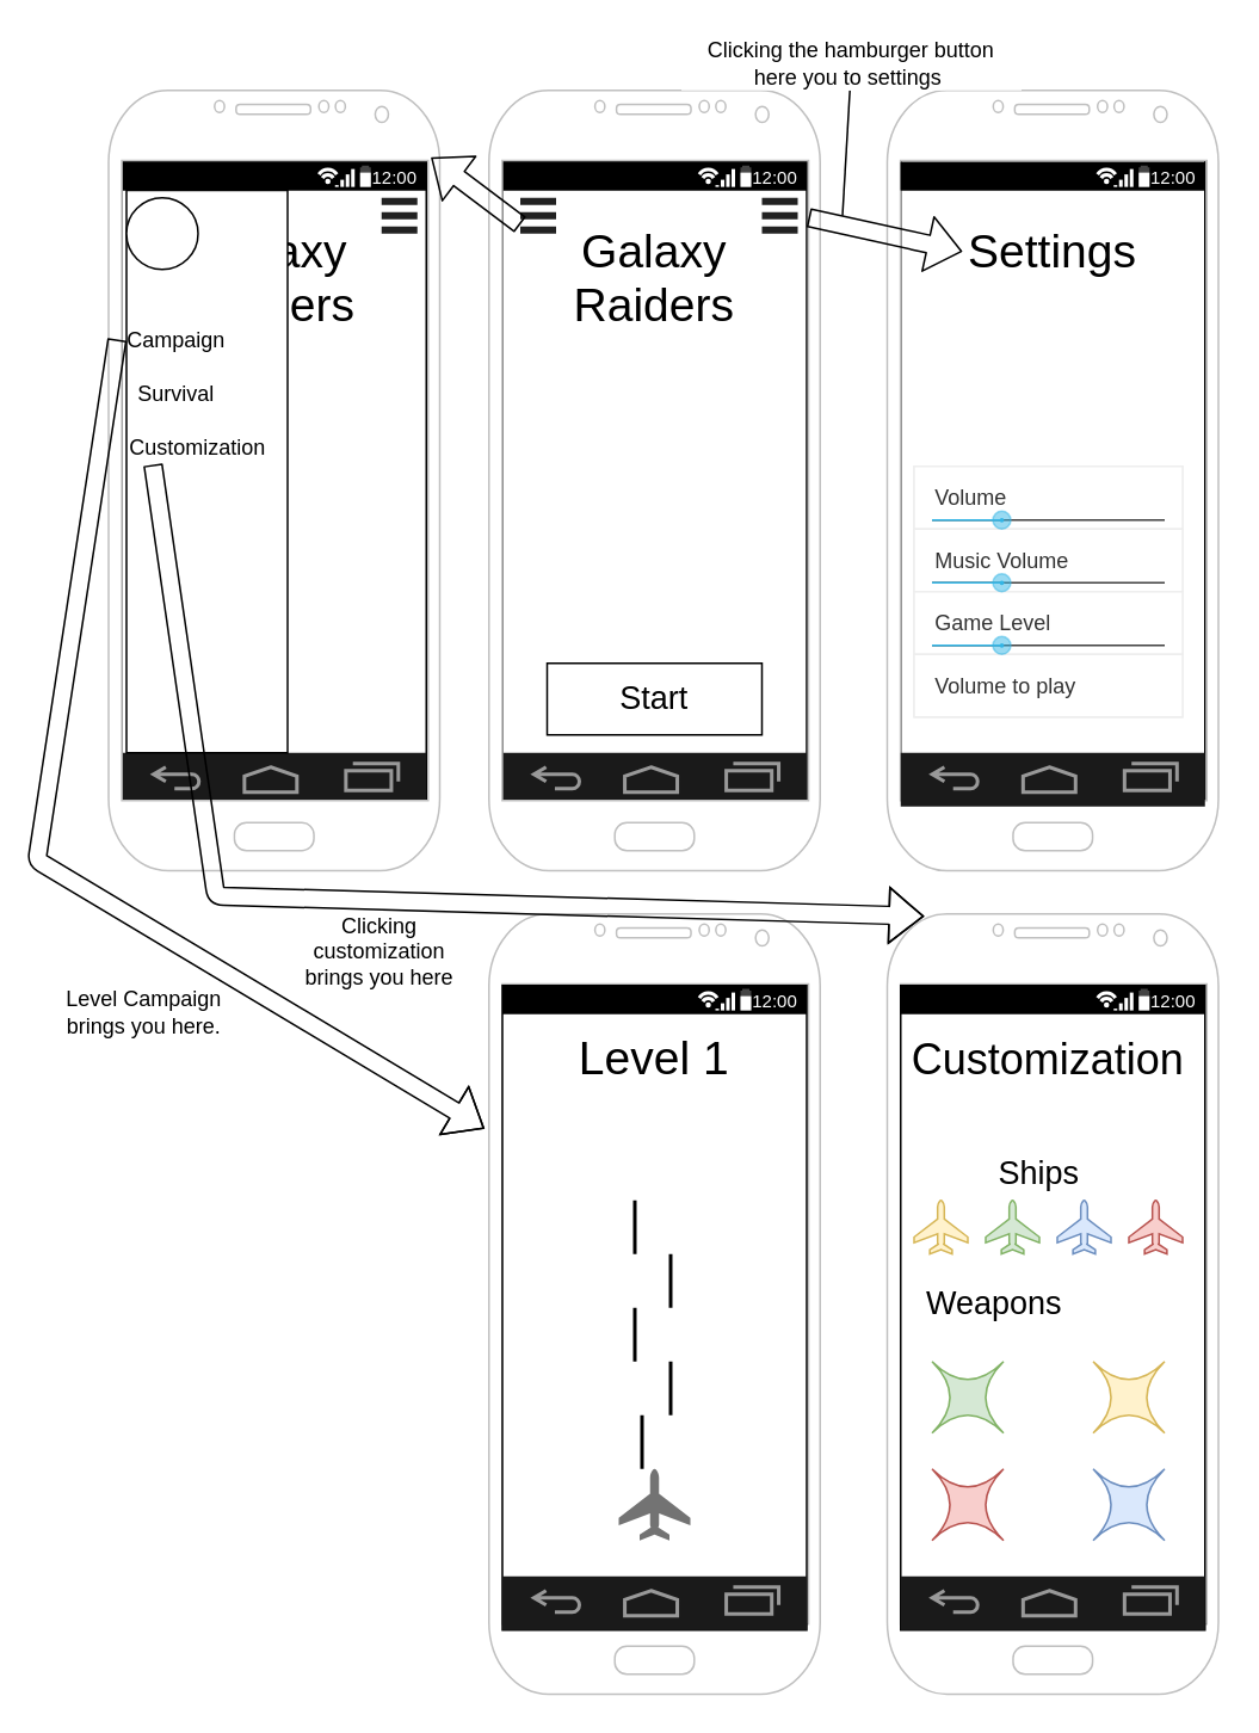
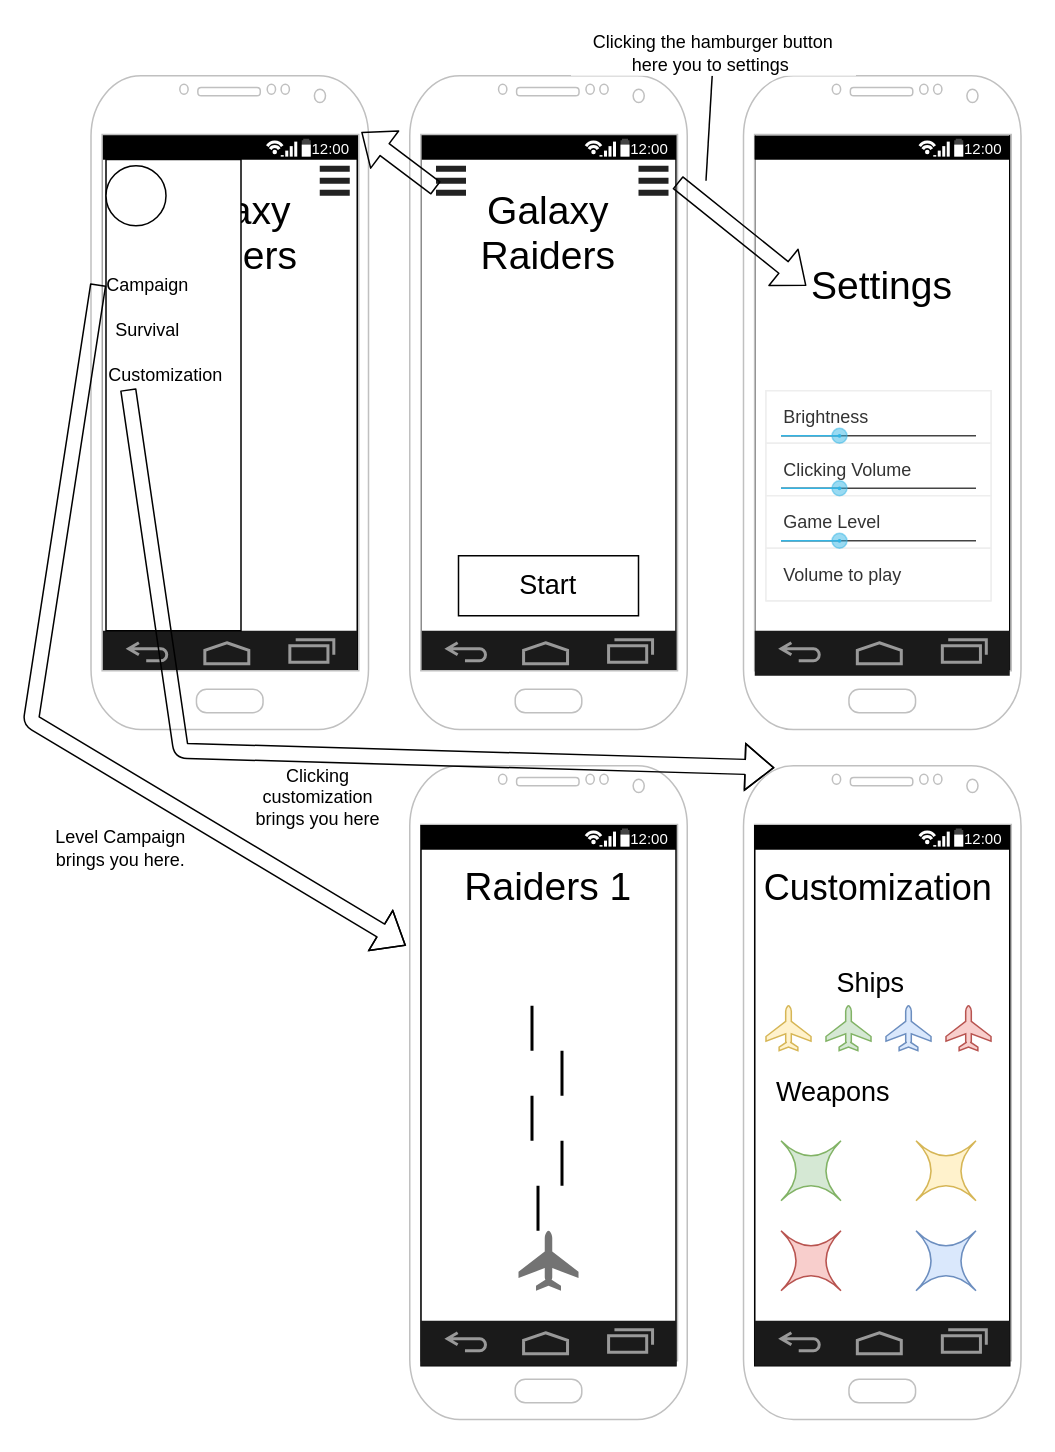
- <mxCell id="14" value="Settings" style="text;html=1;strokeColor=none;fillColor=none;align=center;verticalAlign=middle;whiteSpace=wrap;rounded=0;fontSize=26;" parent="1" vertex="1"><mxGeometry x="536.88" y="110" width="101.25" height="60" as="geometry" /></mxCell>
+ <mxCell id="14" value="Settings" style="text;html=1;strokeColor=none;fillColor=none;align=center;verticalAlign=middle;whiteSpace=wrap;rounded=0;fontSize=26;" parent="1" vertex="1"><mxGeometry x="536.88" y="160" width="101.25" height="60" as="geometry" /></mxCell>
- <mxCell id="16" value="&lt;font style=&quot;font-size: 12px&quot;&gt;Volume&lt;/font&gt;" style="strokeColor=inherit;fillColor=inherit;gradientColor=inherit;strokeWidth=1;html=1;shadow=0;dashed=0;shape=mxgraph.android.rrect;rSize=0;align=left;spacingLeft=10;fontSize=8;fontColor=#333333;" parent="15" vertex="1"><mxGeometry width="150" height="35" as="geometry" /></mxCell>
+ <mxCell id="16" value="&lt;font style=&quot;font-size: 12px&quot;&gt;Brightness&lt;/font&gt;" style="strokeColor=inherit;fillColor=inherit;gradientColor=inherit;strokeWidth=1;html=1;shadow=0;dashed=0;shape=mxgraph.android.rrect;rSize=0;align=left;spacingLeft=10;fontSize=8;fontColor=#333333;" parent="15" vertex="1"><mxGeometry width="150" height="35" as="geometry" /></mxCell>
- <mxCell id="17" value="&lt;span style=&quot;font-size: 12px&quot;&gt;Music Volume&lt;br&gt;&lt;/span&gt;" style="strokeColor=inherit;fillColor=inherit;gradientColor=inherit;strokeWidth=1;html=1;shadow=0;dashed=0;shape=mxgraph.android.rrect;rSize=0;align=left;spacingLeft=10;fontSize=8;fontColor=#333333;" parent="15" vertex="1"><mxGeometry y="35" width="150" height="35" as="geometry" /></mxCell>
+ <mxCell id="17" value="&lt;span style=&quot;font-size: 12px&quot;&gt;Clicking Volume&lt;br&gt;&lt;/span&gt;" style="strokeColor=inherit;fillColor=inherit;gradientColor=inherit;strokeWidth=1;html=1;shadow=0;dashed=0;shape=mxgraph.android.rrect;rSize=0;align=left;spacingLeft=10;fontSize=8;fontColor=#333333;" parent="15" vertex="1"><mxGeometry y="35" width="150" height="35" as="geometry" /></mxCell>
- <mxCell id="31" value="Level 1" style="text;html=1;strokeColor=none;fillColor=none;align=center;verticalAlign=middle;whiteSpace=wrap;rounded=0;fontSize=26;" parent="1" vertex="1"><mxGeometry x="280" y="565.83" width="170" height="50" as="geometry" /></mxCell>
+ <mxCell id="31" value="Raiders 1" style="text;html=1;strokeColor=none;fillColor=none;align=center;verticalAlign=middle;whiteSpace=wrap;rounded=0;fontSize=26;" parent="1" vertex="1"><mxGeometry x="280" y="565.83" width="170" height="50" as="geometry" /></mxCell>
